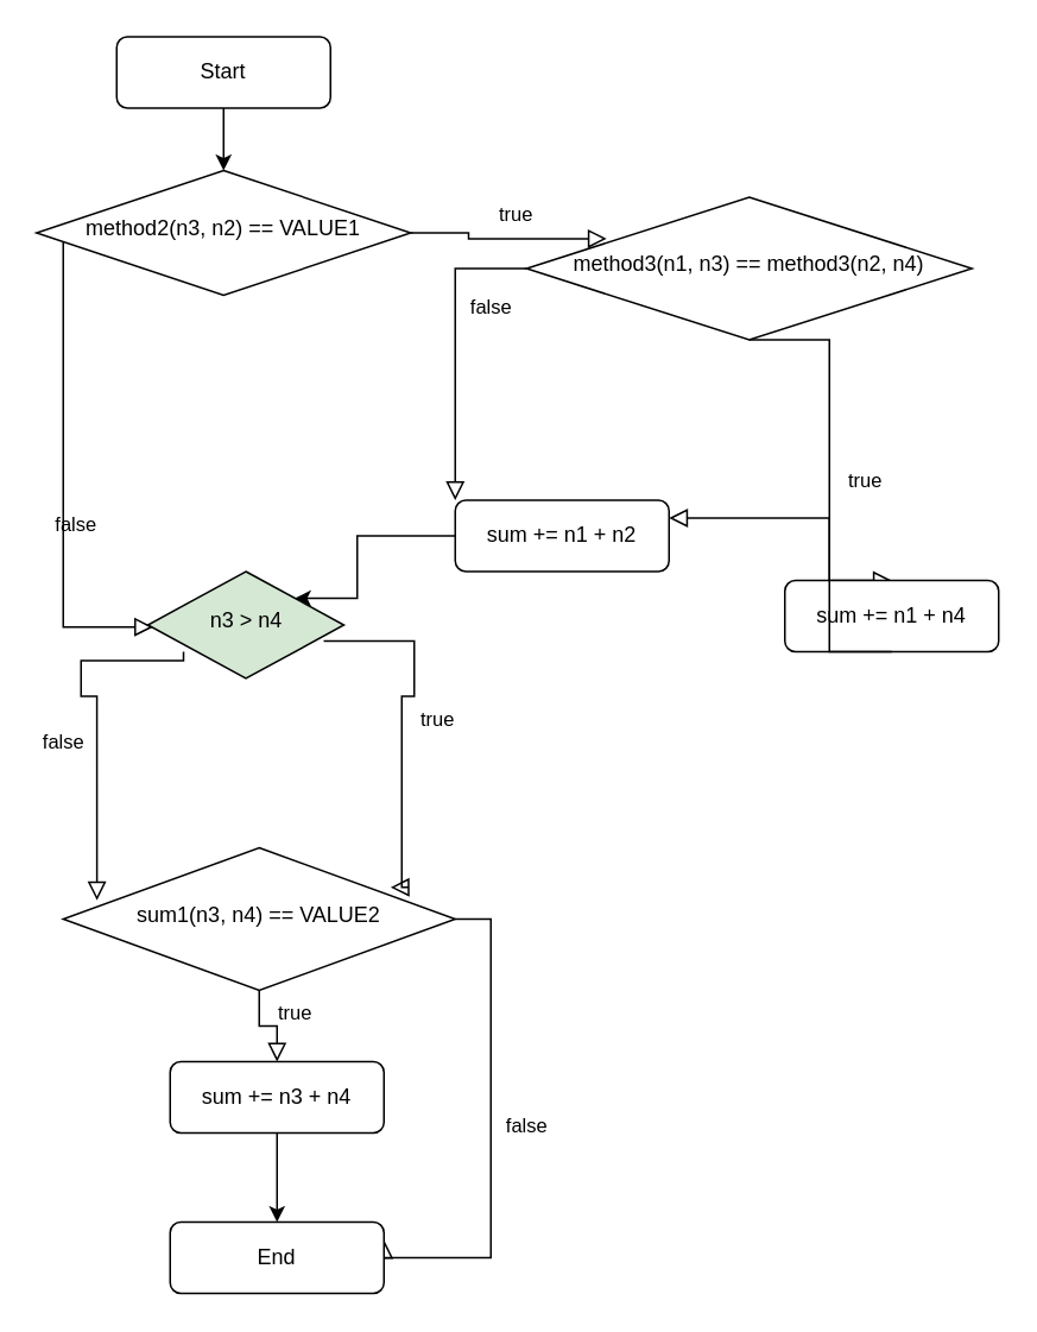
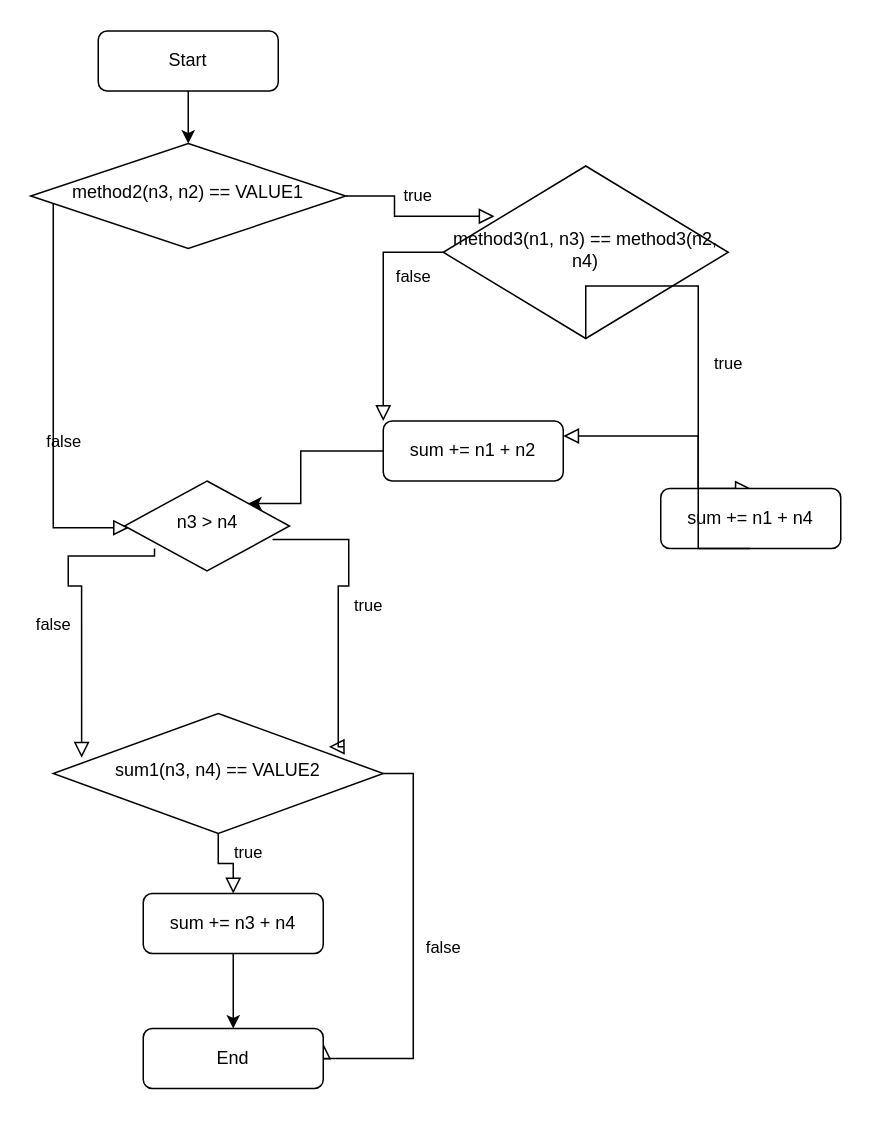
- <mxCell id="12" value="method3(n1, n3) == method3(n2, n4)" style="rhombus;whiteSpace=wrap;html=1;shadow=0;fontFamily=Helvetica;fontSize=12;align=center;strokeWidth=1;spacing=6;spacingTop=-4;" parent="1" vertex="1"><mxGeometry x="295" y="110" width="250" height="80" as="geometry" /></mxCell>
+ <mxCell id="12" value="method3(n1, n3) == method3(n2, n4)" style="rhombus;whiteSpace=wrap;html=1;shadow=0;fontFamily=Helvetica;fontSize=12;align=center;strokeWidth=1;spacing=6;spacingTop=-4;" parent="1" vertex="1"><mxGeometry x="295" y="110" width="190" height="115" as="geometry" /></mxCell>
- <mxCell id="19" value="n3 &amp;gt; n4" style="rhombus;whiteSpace=wrap;html=1;shadow=0;fontFamily=Helvetica;fontSize=12;align=center;strokeWidth=1;spacing=6;spacingTop=-4;fillColor=#d5e8d4;" parent="1" vertex="1"><mxGeometry x="82.5" y="320" width="110" height="60" as="geometry" /></mxCell>
+ <mxCell id="19" value="n3 &amp;gt; n4" style="rhombus;whiteSpace=wrap;html=1;shadow=0;fontFamily=Helvetica;fontSize=12;align=center;strokeWidth=1;spacing=6;spacingTop=-4;" parent="1" vertex="1"><mxGeometry x="82.5" y="320" width="110" height="60" as="geometry" /></mxCell>
